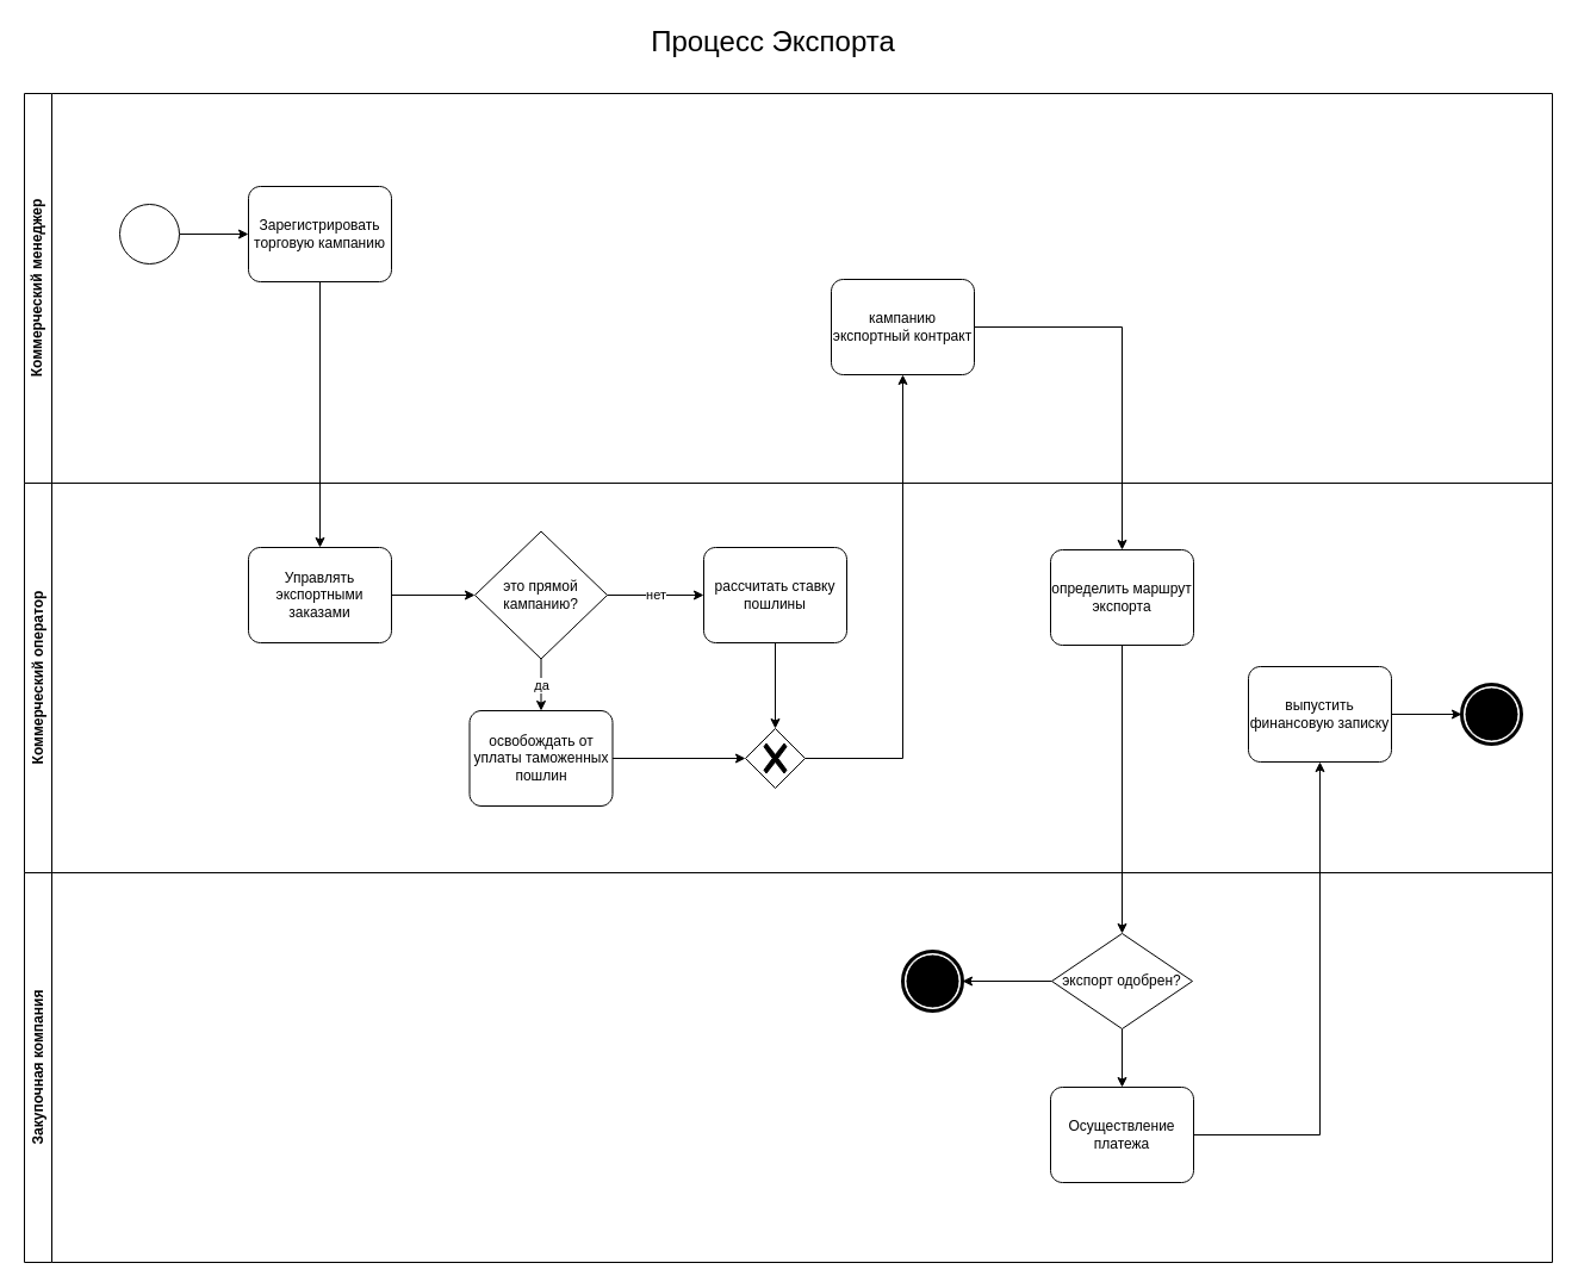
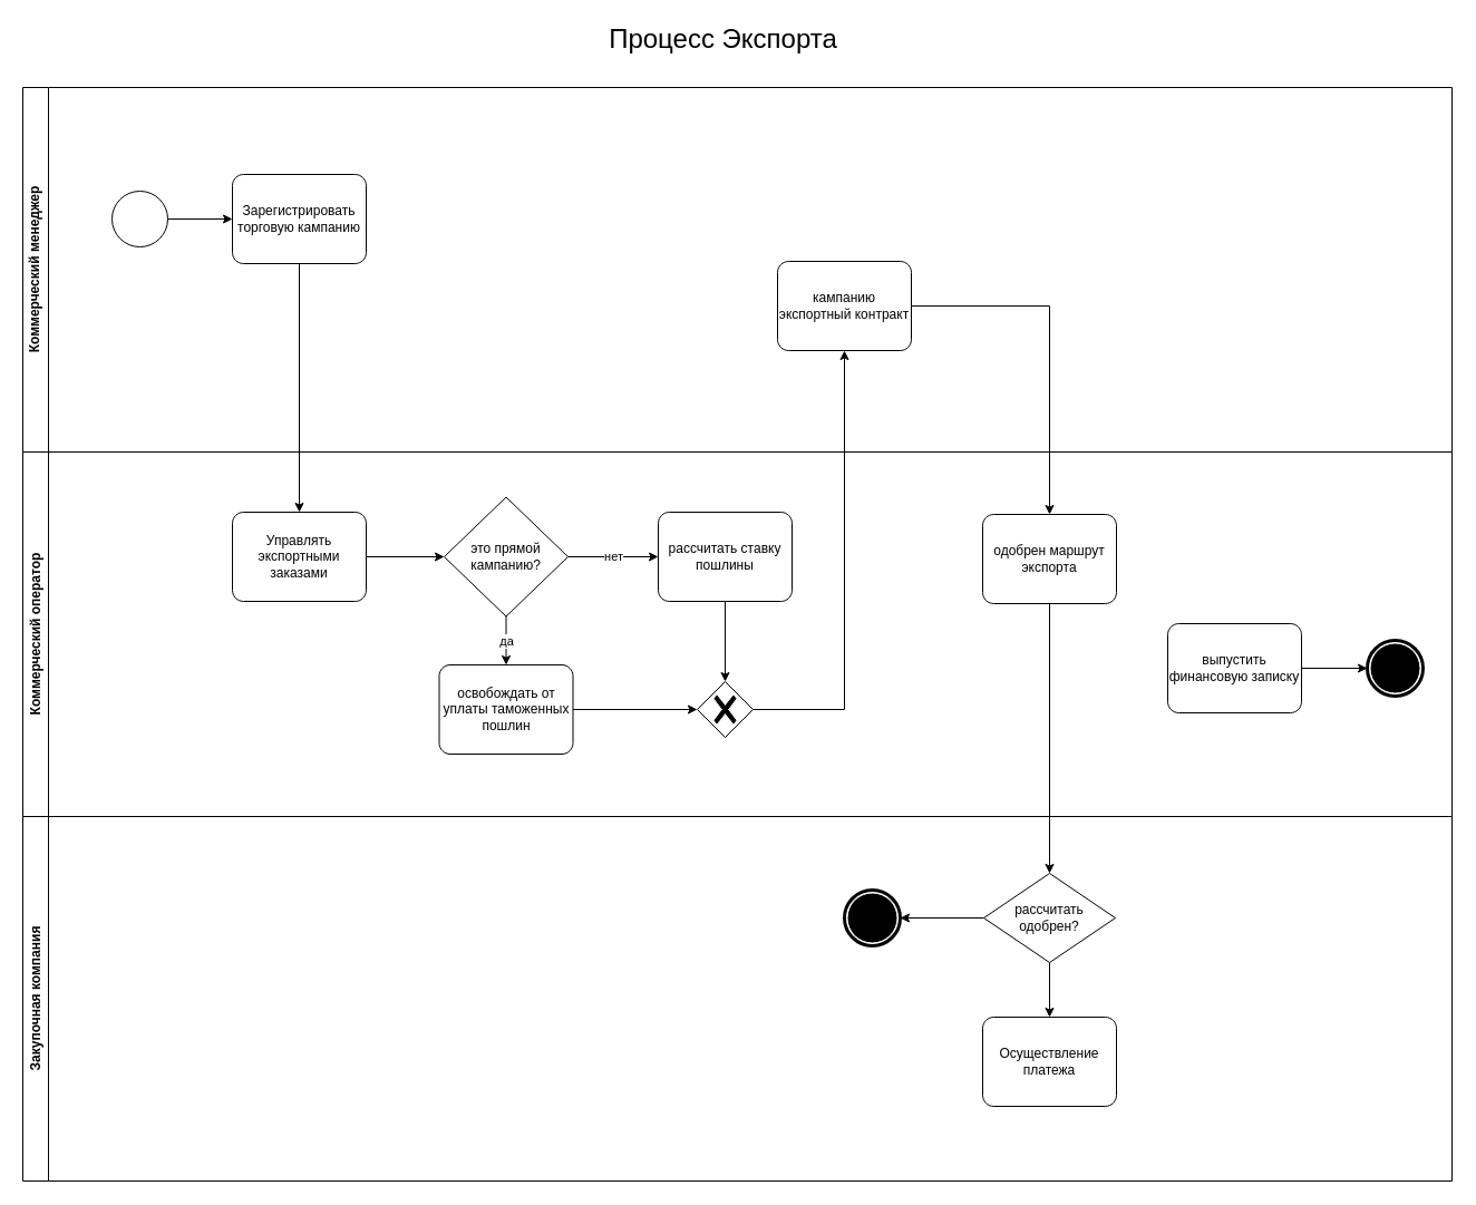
- <mxCell id="19" value="определить маршрут экспорта&lt;br&gt;" style="points=[[0.25,0,0],[0.5,0,0],[0.75,0,0],[1,0.25,0],[1,0.5,0],[1,0.75,0],[0.75,1,0],[0.5,1,0],[0.25,1,0],[0,0.75,0],[0,0.5,0],[0,0.25,0]];shape=mxgraph.bpmn.task;whiteSpace=wrap;rectStyle=rounded;size=10;html=1;taskMarker=abstract;" vertex="1" parent="8"><mxGeometry x="861" y="56" width="120" height="80" as="geometry" /></mxCell>
+ <mxCell id="19" value="одобрен маршрут экспорта&lt;br&gt;" style="points=[[0.25,0,0],[0.5,0,0],[0.75,0,0],[1,0.25,0],[1,0.5,0],[1,0.75,0],[0.75,1,0],[0.5,1,0],[0.25,1,0],[0,0.75,0],[0,0.5,0],[0,0.25,0]];shape=mxgraph.bpmn.task;whiteSpace=wrap;rectStyle=rounded;size=10;html=1;taskMarker=abstract;" vertex="1" parent="8"><mxGeometry x="861" y="56" width="120" height="80" as="geometry" /></mxCell>
- <mxCell id="26" value="экспорт одобрен?" style="rhombus;whiteSpace=wrap;html=1;" vertex="1" parent="23"><mxGeometry x="862" y="51" width="118" height="80" as="geometry" /></mxCell>
+ <mxCell id="26" value="рассчитать одобрен?" style="rhombus;whiteSpace=wrap;html=1;" vertex="1" parent="23"><mxGeometry x="862" y="51" width="118" height="80" as="geometry" /></mxCell>
- <mxCell id="32" style="edgeStyle=orthogonalEdgeStyle;rounded=0;orthogonalLoop=1;jettySize=auto;html=1;exitX=1;exitY=0.5;exitDx=0;exitDy=0;exitPerimeter=0;entryX=0.5;entryY=1;entryDx=0;entryDy=0;entryPerimeter=0;" edge="1" parent="1" source="27" target="21"><mxGeometry relative="1" as="geometry" /></mxCell>
